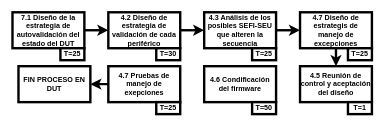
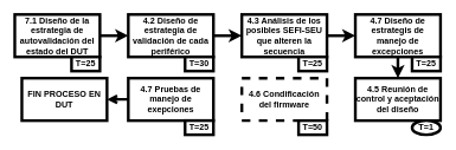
- <mxCell id="12" style="edgeStyle=orthogonalEdgeStyle;rounded=0;orthogonalLoop=1;jettySize=auto;html=1;exitX=0;exitY=0.5;exitDx=0;exitDy=0;strokeWidth=4;" edge="1" parent="1" source="13" target="14"><mxGeometry relative="1" as="geometry" /></mxCell>
+ <mxCell id="12" style="edgeStyle=orthogonalEdgeStyle;rounded=0;orthogonalLoop=1;jettySize=auto;html=1;exitX=0;exitY=0.5;exitDx=0;exitDy=0;strokeWidth=4;endArrow=open;" edge="1" parent="1" source="13" target="14"><mxGeometry relative="1" as="geometry" /></mxCell>
- <mxCell id="11" value="&lt;b&gt;4.6 Condificación del firmware&lt;/b&gt;" style="rounded=0;whiteSpace=wrap;html=1;strokeWidth=4;" vertex="1" parent="1"><mxGeometry x="340" y="110" width="120" height="60" as="geometry" /></mxCell>
+ <mxCell id="11" value="&lt;b&gt;4.6 Condificación del firmware&lt;/b&gt;" style="rounded=0;whiteSpace=wrap;html=1;strokeWidth=4;dashed=1;" vertex="1" parent="1"><mxGeometry x="340" y="110" width="120" height="60" as="geometry" /></mxCell>
- <mxCell id="19" value="&lt;b&gt;T=1&lt;/b&gt;" style="rounded=0;whiteSpace=wrap;html=1;strokeWidth=4;" vertex="1" parent="1"><mxGeometry x="580" y="170" width="40" height="20" as="geometry" /></mxCell>
+ <mxCell id="19" value="&lt;b&gt;T=1&lt;/b&gt;" style="ellipse;whiteSpace=wrap;html=1;strokeWidth=4;" vertex="1" parent="1"><mxGeometry x="580" y="170" width="40" height="20" as="geometry" /></mxCell>
